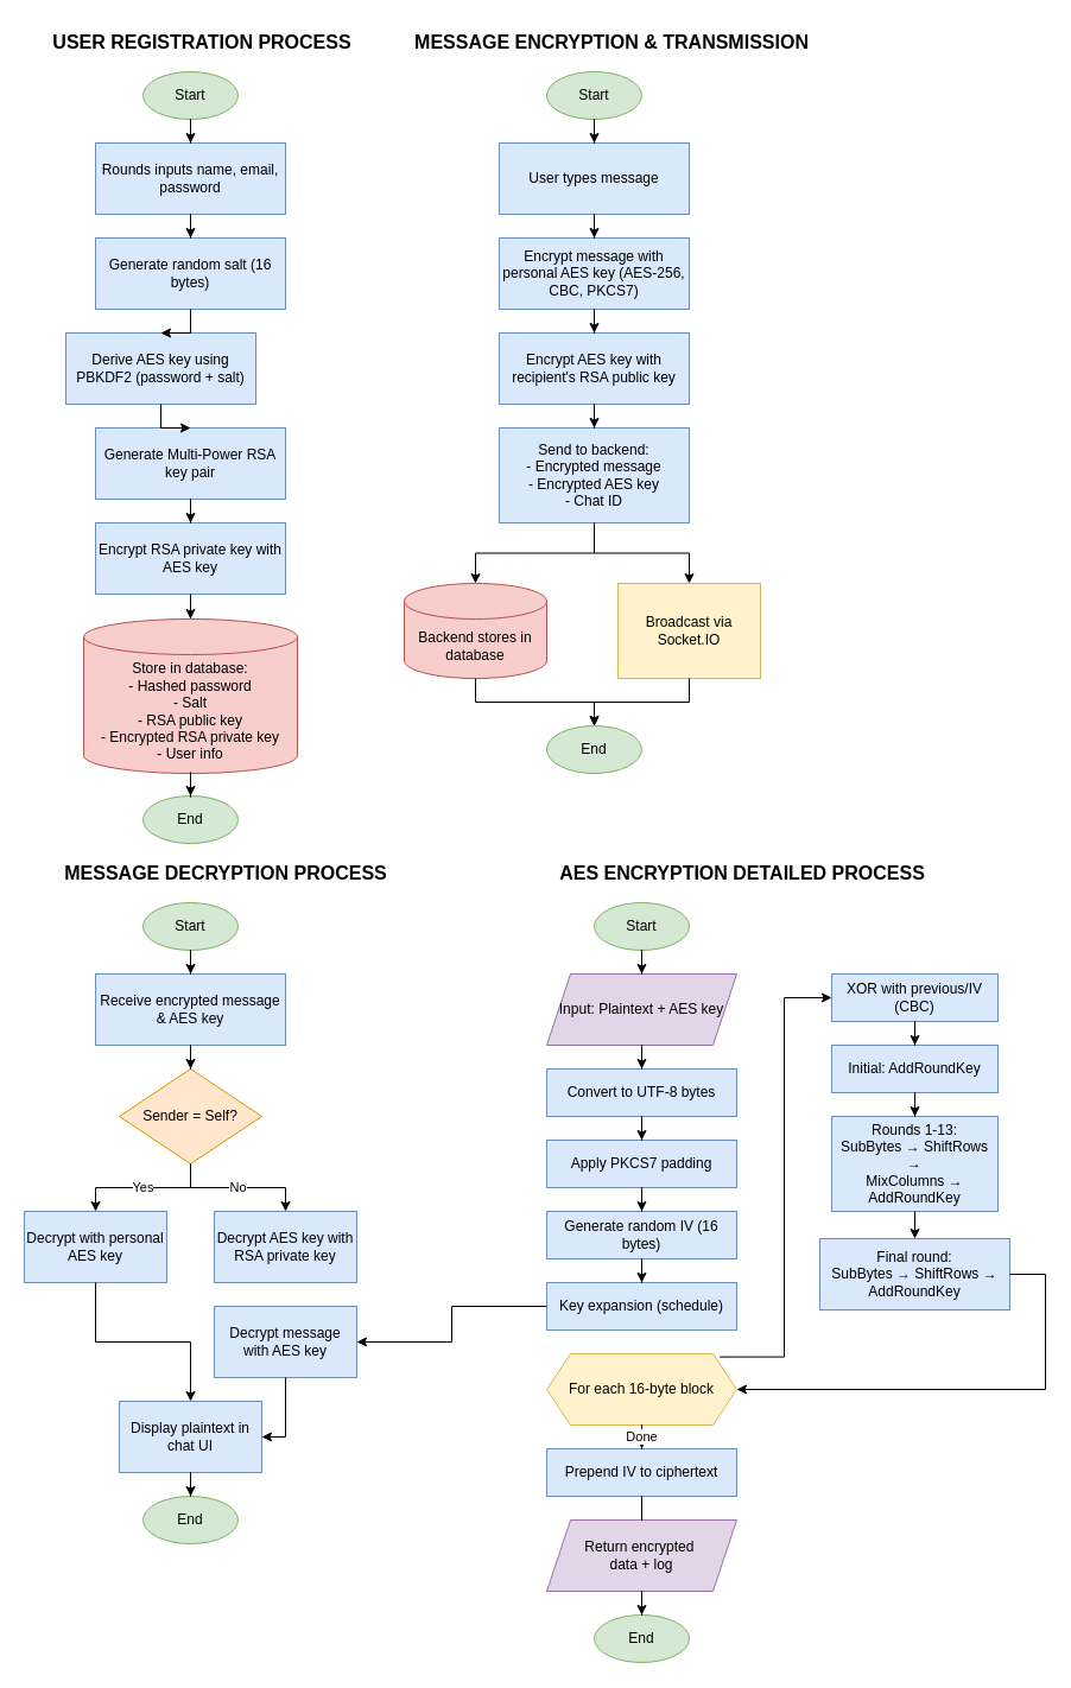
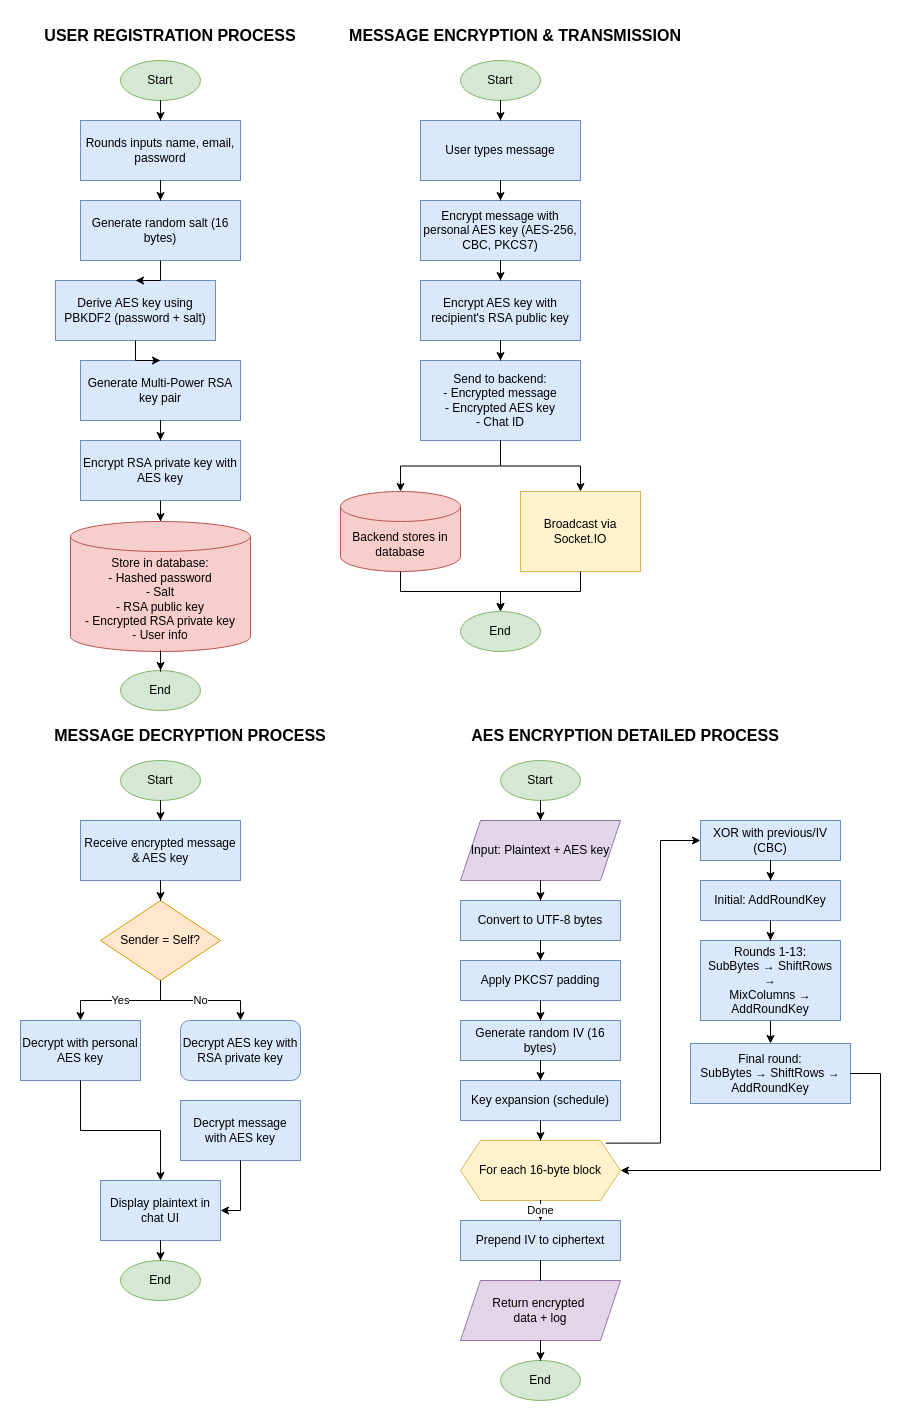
- <mxCell id="40" value="Decrypt AES key with RSA private key" style="rounded=0;whiteSpace=wrap;html=1;fillColor=#dae8fc;strokeColor=#6c8ebf;" parent="1" vertex="1"><mxGeometry x="180" y="1020" width="120" height="60" as="geometry" /></mxCell>
+ <mxCell id="40" value="Decrypt AES key with RSA private key" style="whiteSpace=wrap;html=1;fillColor=#dae8fc;strokeColor=#6c8ebf;rounded=1;" parent="1" vertex="1"><mxGeometry x="180" y="1020" width="120" height="60" as="geometry" /></mxCell>
- <mxCell id="71" style="edgeStyle=orthogonalEdgeStyle;rounded=0;orthogonalLoop=1;jettySize=auto;html=1;" parent="1" source="57" target="41" edge="1"><mxGeometry relative="1" as="geometry" /></mxCell>
+ <mxCell id="71" style="edgeStyle=orthogonalEdgeStyle;rounded=0;orthogonalLoop=1;jettySize=auto;html=1;" parent="1" source="57" target="58" edge="1"><mxGeometry relative="1" as="geometry" /></mxCell>
